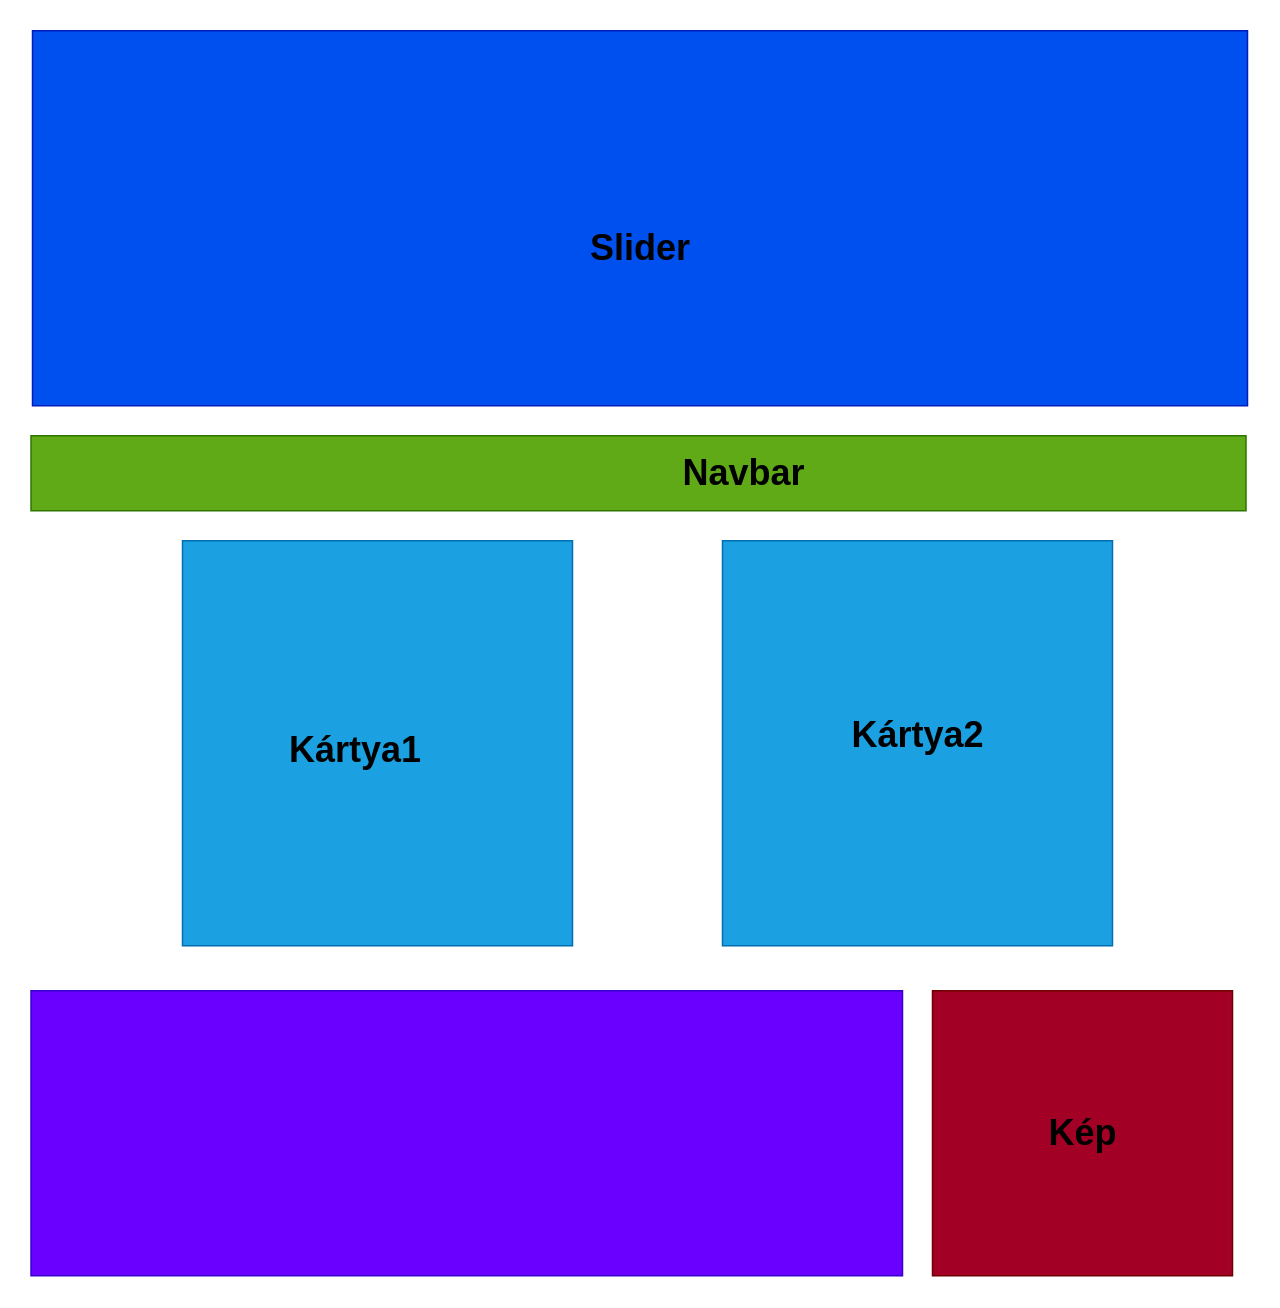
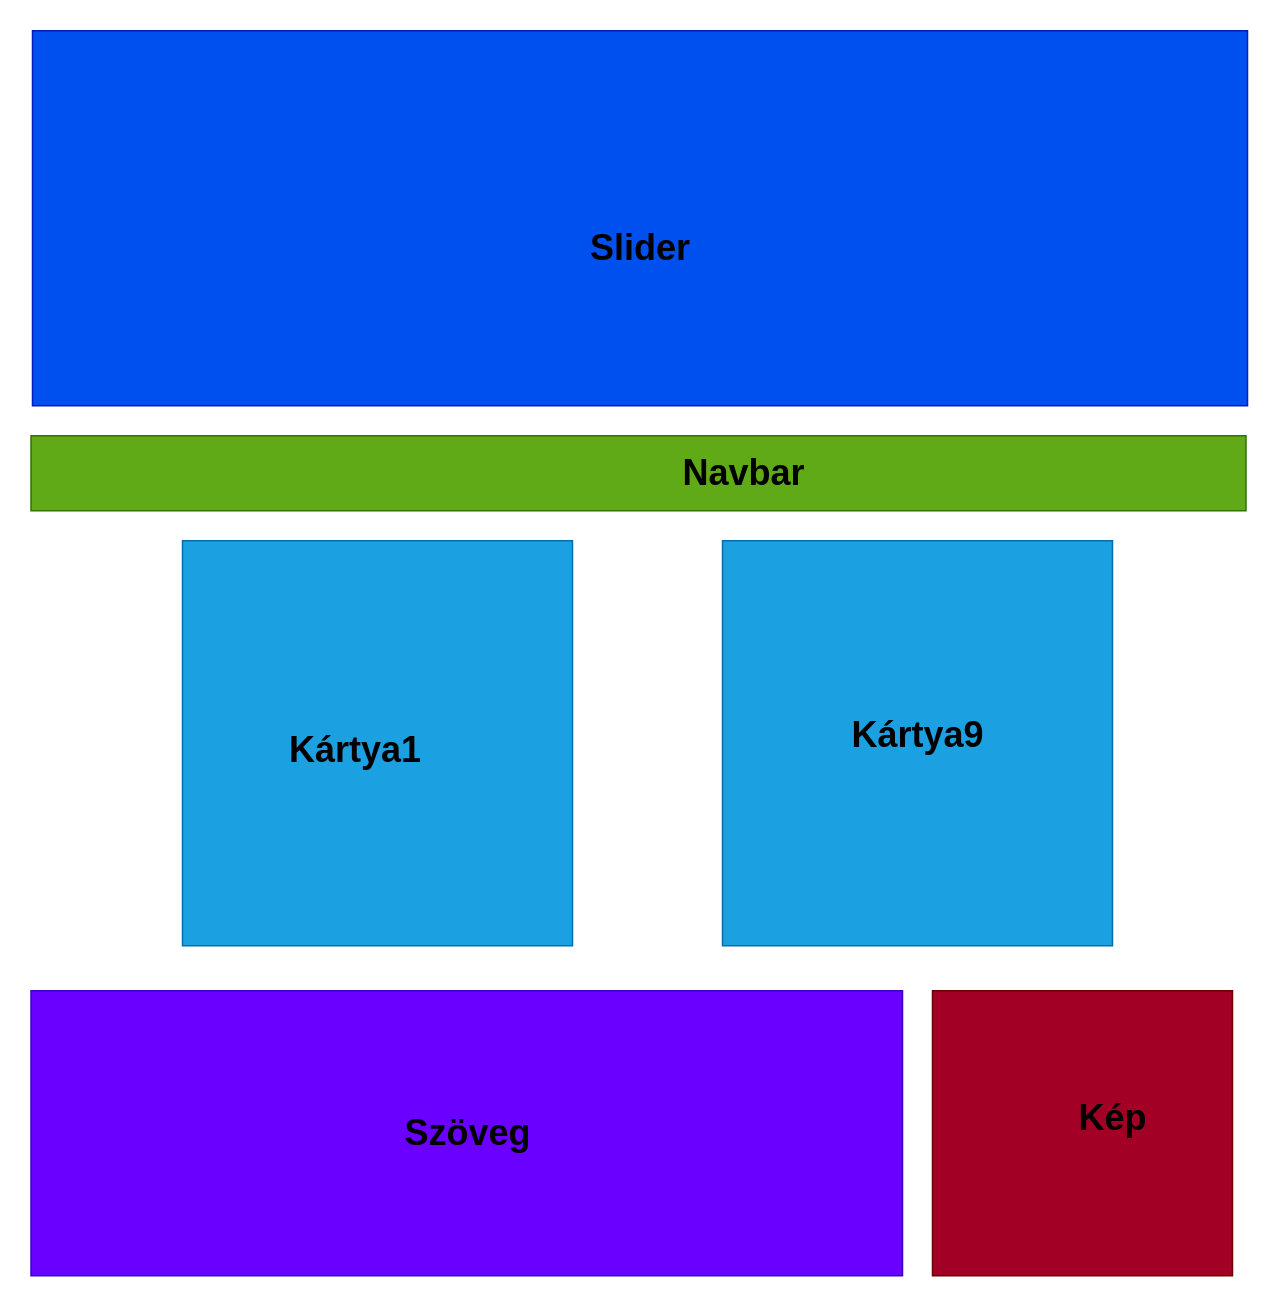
- <mxCell id="12" value="Kártya2" style="text;strokeColor=none;fillColor=none;html=1;fontSize=24;fontStyle=1;verticalAlign=middle;align=center;" vertex="1" parent="1"><mxGeometry x="561" y="470" width="100" height="40" as="geometry" /></mxCell>
+ <mxCell id="12" value="Kártya9" style="text;strokeColor=none;fillColor=none;html=1;fontSize=24;fontStyle=1;verticalAlign=middle;align=center;" vertex="1" parent="1"><mxGeometry x="561" y="470" width="100" height="40" as="geometry" /></mxCell>
+ <mxCell id="10" value="Szöveg" style="text;strokeColor=none;fillColor=none;html=1;fontSize=24;fontStyle=1;verticalAlign=middle;align=center;" vertex="1" parent="1"><mxGeometry x="260.5" y="735" width="100" height="40" as="geometry" /></mxCell>
- <mxCell id="9" value="Kép" style="text;strokeColor=none;fillColor=none;html=1;fontSize=24;fontStyle=1;verticalAlign=middle;align=center;" vertex="1" parent="1"><mxGeometry x="671" y="735" width="100" height="40" as="geometry" /></mxCell>
+ <mxCell id="9" value="Kép" style="text;strokeColor=none;fillColor=none;html=1;fontSize=24;fontStyle=1;verticalAlign=middle;align=center;" vertex="1" parent="1"><mxGeometry x="691" y="725" width="100" height="40" as="geometry" /></mxCell>
